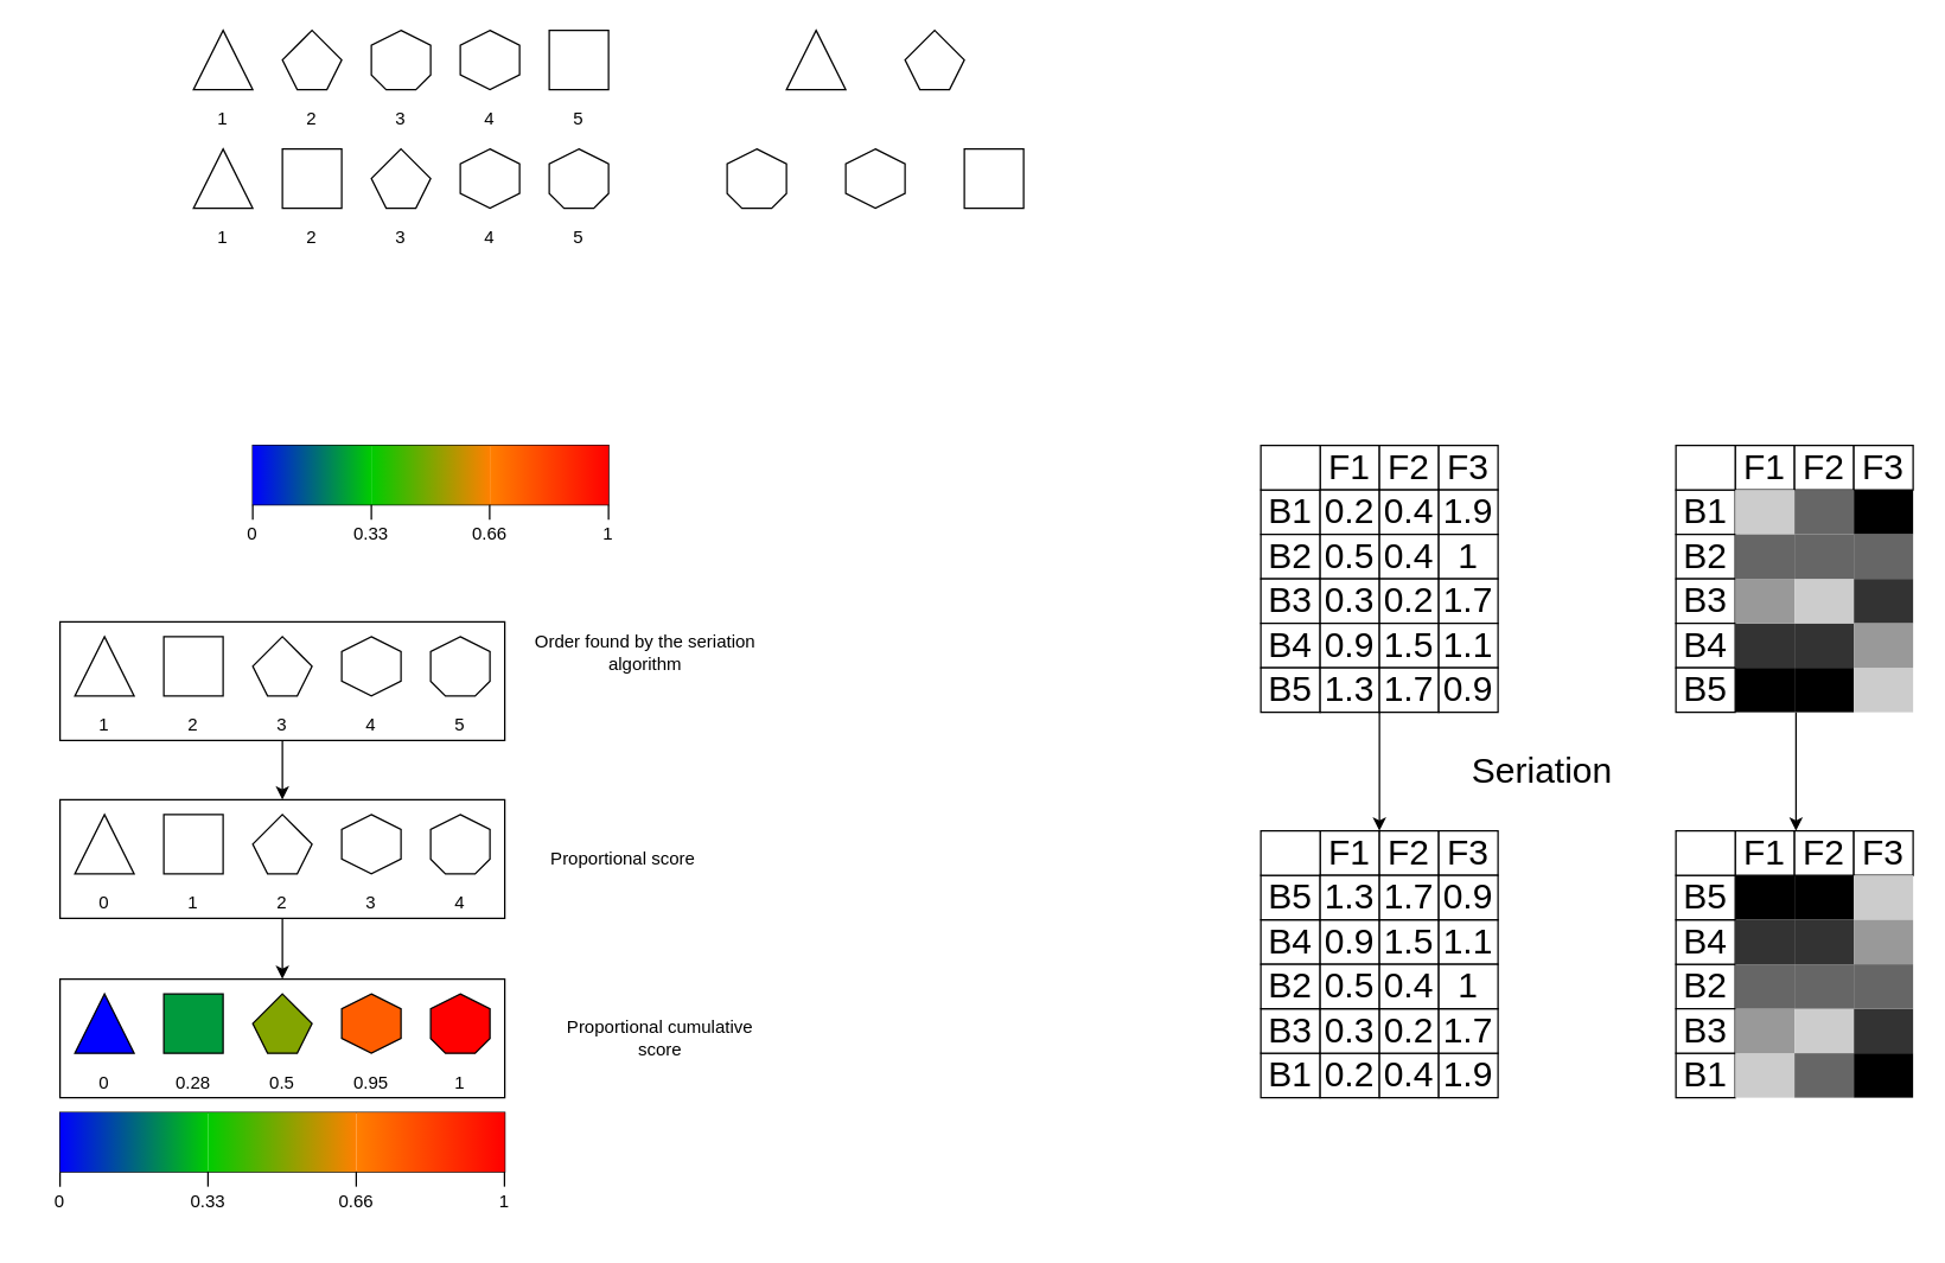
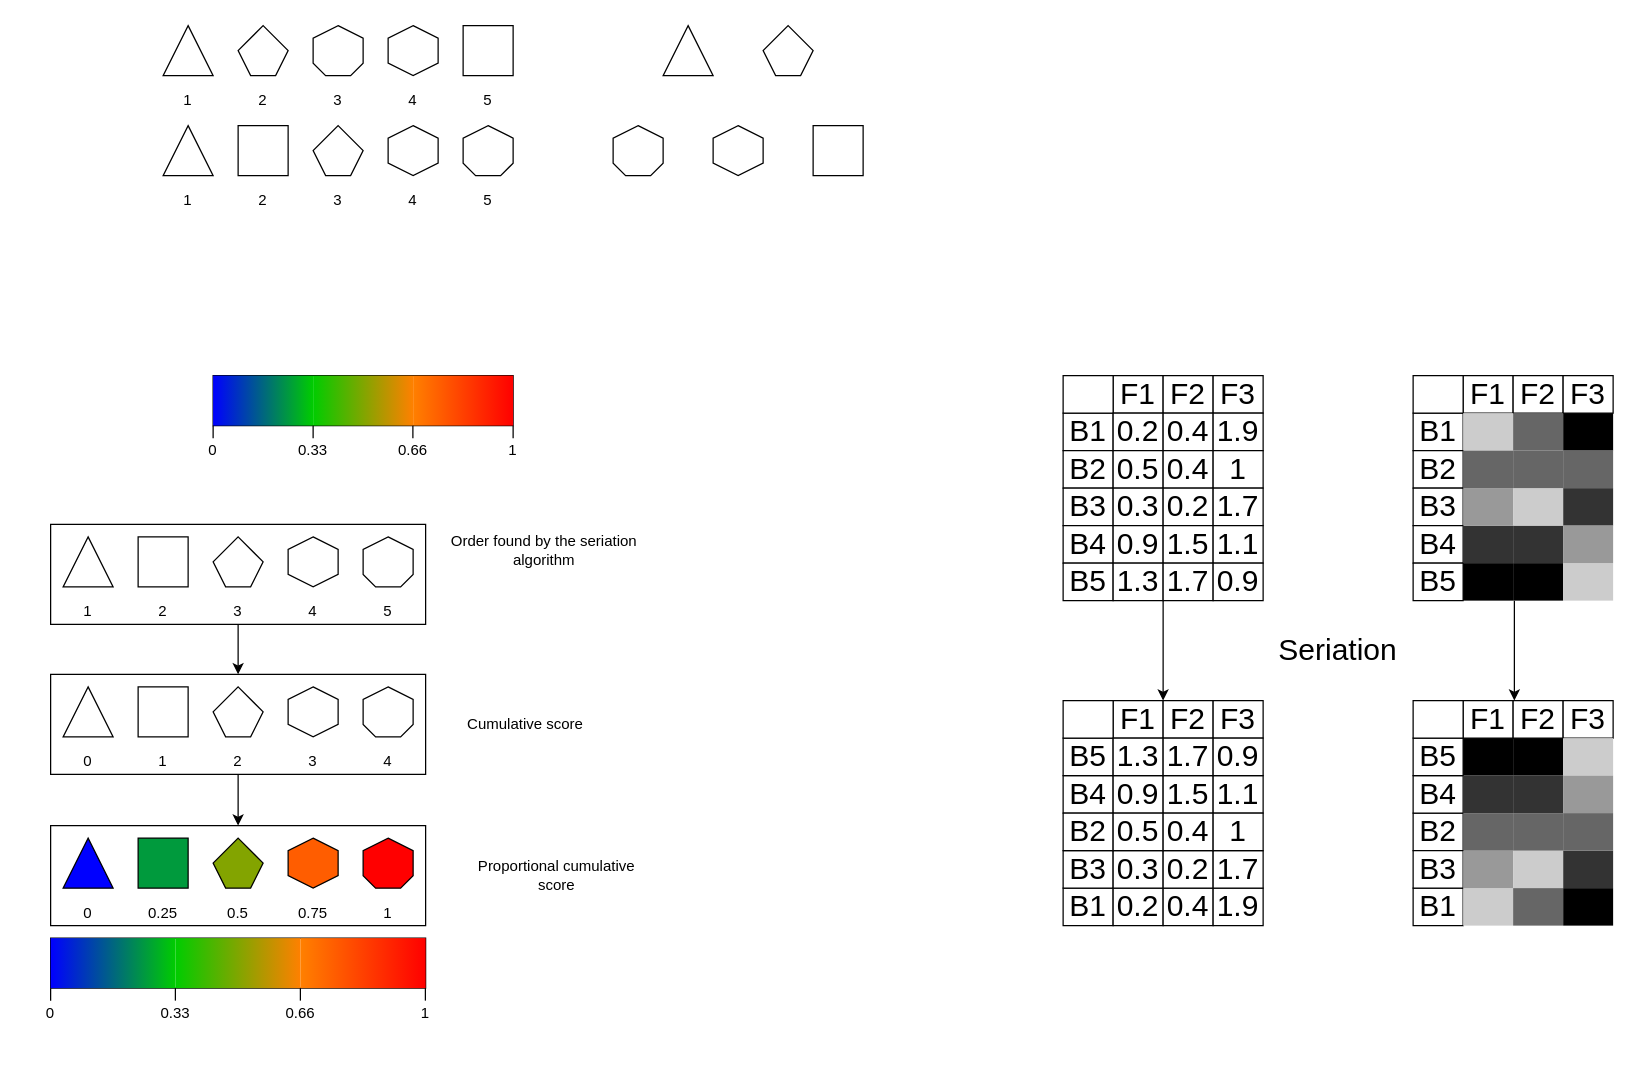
- <mxCell id="189" value="&lt;font style=&quot;font-size: 24px&quot;&gt;Seriation&lt;/font&gt;" style="text;html=1;strokeColor=none;fillColor=none;align=center;verticalAlign=middle;whiteSpace=wrap;rounded=0;" vertex="1" parent="1"><mxGeometry x="920" y="499" width="240" height="41" as="geometry" /></mxCell>
+ <mxCell id="189" value="&lt;font style=&quot;font-size: 24px&quot;&gt;Seriation&lt;/font&gt;" style="text;html=1;strokeColor=none;fillColor=none;align=center;verticalAlign=middle;whiteSpace=wrap;rounded=0;" vertex="1" parent="1"><mxGeometry x="950" y="499" width="240" height="41" as="geometry" /></mxCell>
- <mxCell id="87" value="Proportional score" style="text;html=1;strokeColor=none;fillColor=none;align=center;verticalAlign=middle;whiteSpace=wrap;rounded=0;" vertex="1" parent="1"><mxGeometry x="340" y="553.5" width="160" height="51" as="geometry" /></mxCell>
+ <mxCell id="87" value="Cumulative score" style="text;html=1;strokeColor=none;fillColor=none;align=center;verticalAlign=middle;whiteSpace=wrap;rounded=0;" vertex="1" parent="1"><mxGeometry x="340" y="553.5" width="160" height="51" as="geometry" /></mxCell>
- <mxCell id="67" value="0.28" style="text;html=1;strokeColor=none;fillColor=none;align=center;verticalAlign=middle;whiteSpace=wrap;rounded=0;" parent="1" vertex="1"><mxGeometry x="110" y="710" width="40" height="40" as="geometry" /></mxCell>
+ <mxCell id="67" value="0.25" style="text;html=1;strokeColor=none;fillColor=none;align=center;verticalAlign=middle;whiteSpace=wrap;rounded=0;" parent="1" vertex="1"><mxGeometry x="110" y="710" width="40" height="40" as="geometry" /></mxCell>
- <mxCell id="69" value="0.95" style="text;html=1;strokeColor=none;fillColor=none;align=center;verticalAlign=middle;whiteSpace=wrap;rounded=0;" parent="1" vertex="1"><mxGeometry x="230" y="710" width="40" height="40" as="geometry" /></mxCell>
+ <mxCell id="69" value="0.75" style="text;html=1;strokeColor=none;fillColor=none;align=center;verticalAlign=middle;whiteSpace=wrap;rounded=0;" parent="1" vertex="1"><mxGeometry x="230" y="710" width="40" height="40" as="geometry" /></mxCell>
